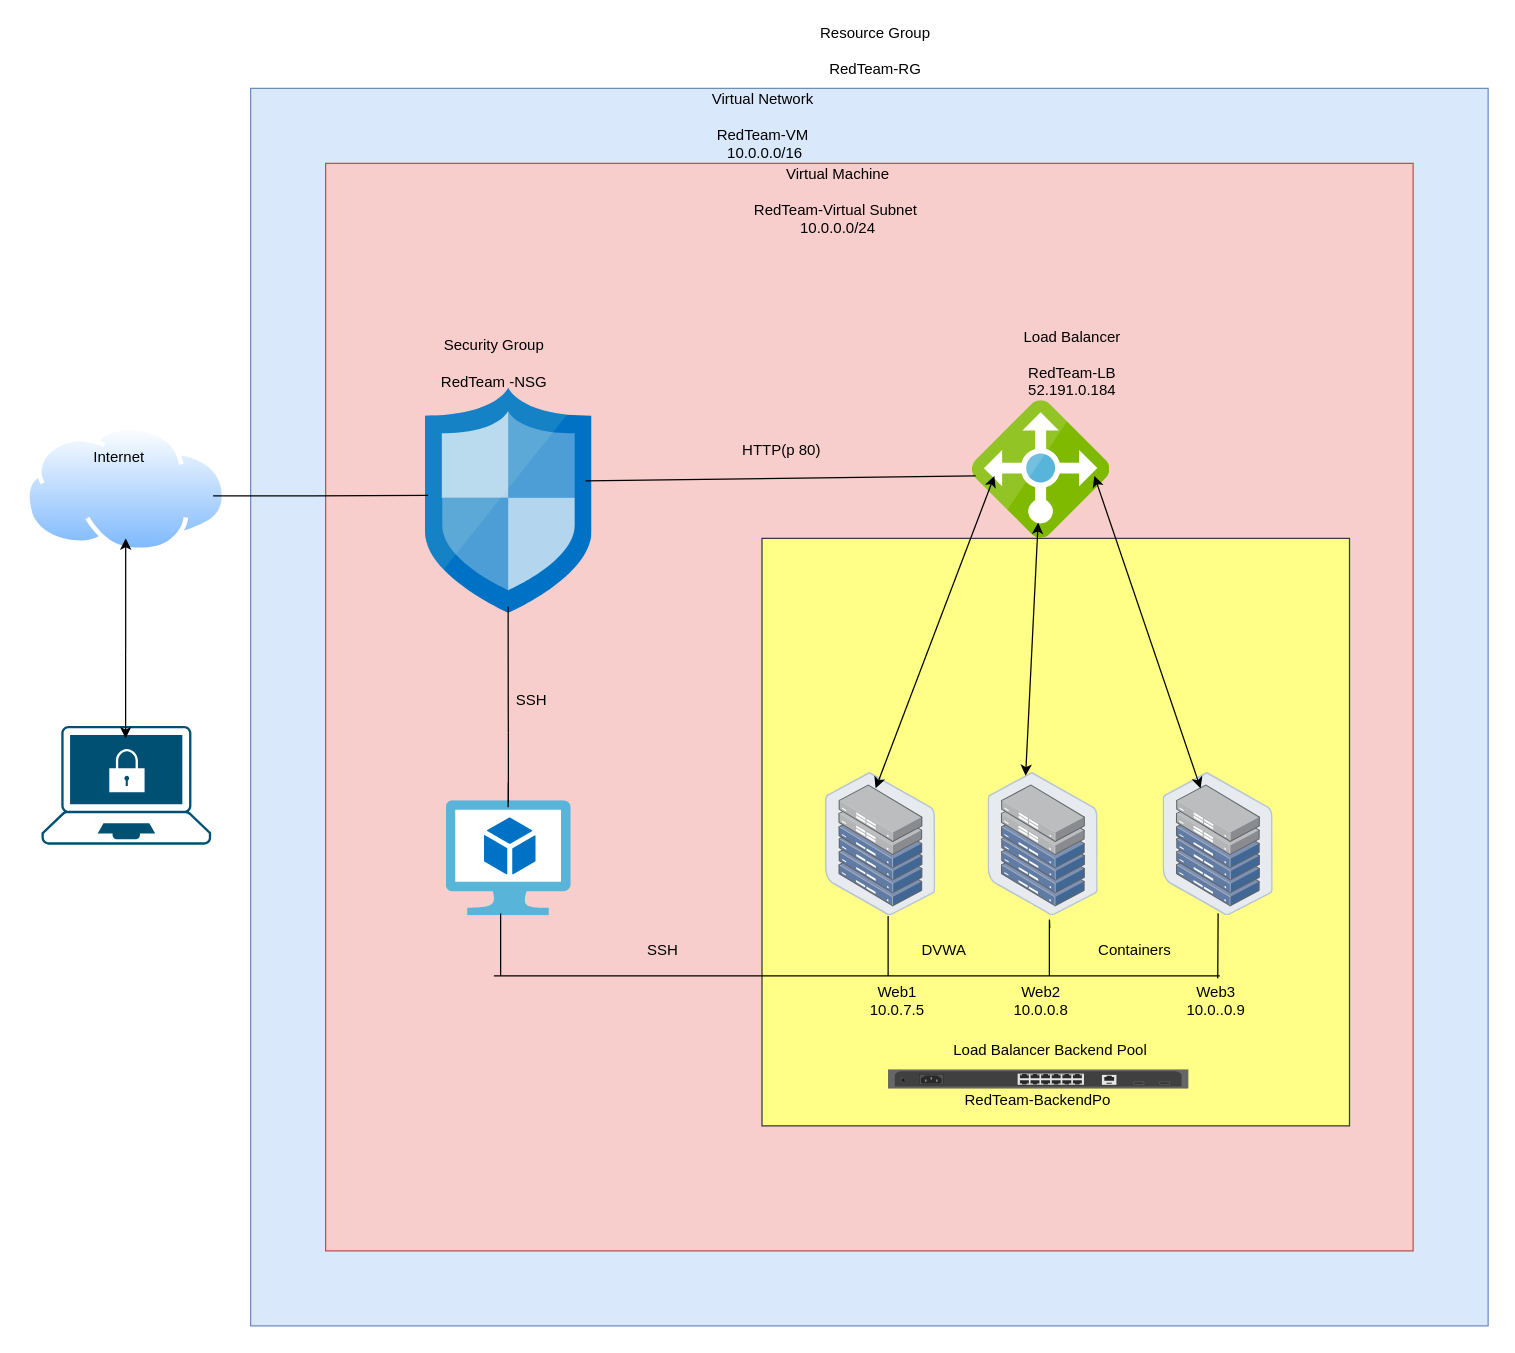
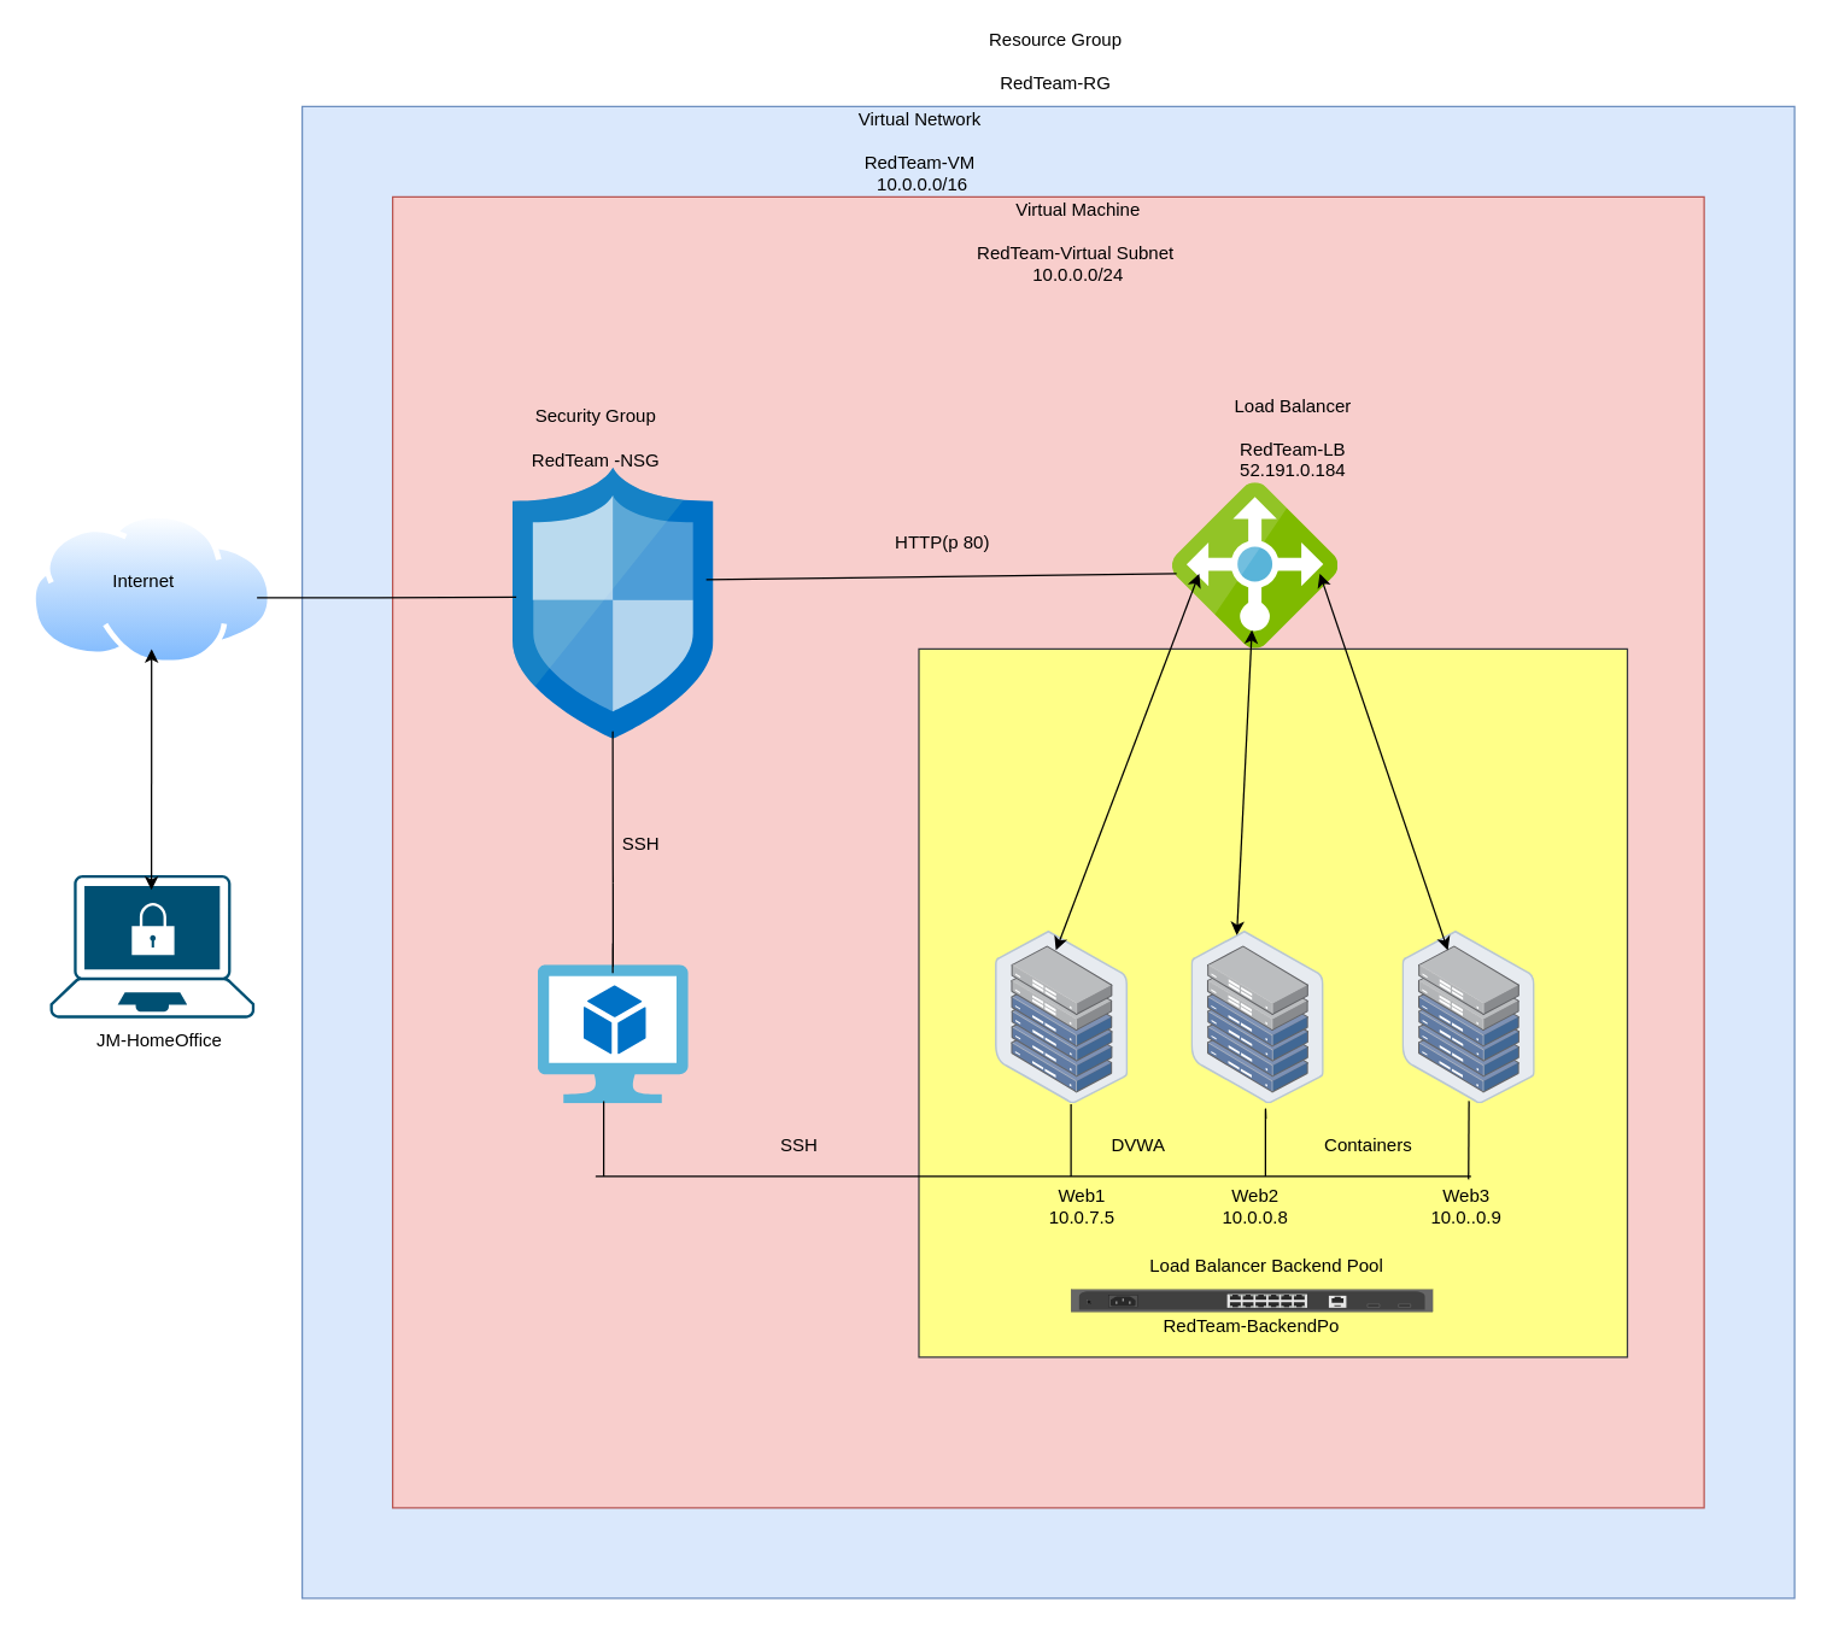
- <mxCell id="11" value="Virtual Machine&lt;br&gt;&lt;br&gt;RedTeam-Virtual Subnet&amp;nbsp; 10.0.0.0/24" style="text;html=1;strokeColor=none;fillColor=none;align=center;verticalAlign=middle;whiteSpace=wrap;rounded=0;" parent="1" vertex="1"><mxGeometry x="580" y="140" width="180" height="40" as="geometry" /></mxCell>
+ <mxCell id="11" value="Virtual Machine&lt;br&gt;&lt;br&gt;RedTeam-Virtual Subnet&amp;nbsp; 10.0.0.0/24" style="text;html=1;strokeColor=none;fillColor=none;align=center;verticalAlign=middle;whiteSpace=wrap;rounded=0;" parent="1" vertex="1"><mxGeometry x="625" y="140" width="180" height="40" as="geometry" /></mxCell>
- <mxCell id="7" value="Internet" style="text;html=1;strokeColor=none;fillColor=none;align=center;verticalAlign=middle;whiteSpace=wrap;rounded=0;" parent="1" vertex="1"><mxGeometry x="40" y="350" width="110" height="30" as="geometry" /></mxCell>
+ <mxCell id="7" value="Internet" style="text;html=1;strokeColor=none;fillColor=none;align=center;verticalAlign=middle;whiteSpace=wrap;rounded=0;" parent="1" vertex="1"><mxGeometry x="40" y="370" width="110" height="30" as="geometry" /></mxCell>
+ <mxCell id="6" value="JM-HomeOffice" style="text;html=1;strokeColor=none;fillColor=none;align=center;verticalAlign=middle;whiteSpace=wrap;rounded=0;" parent="1" vertex="1"><mxGeometry x="50.84" y="675" width="109.16" height="30" as="geometry" /></mxCell>
